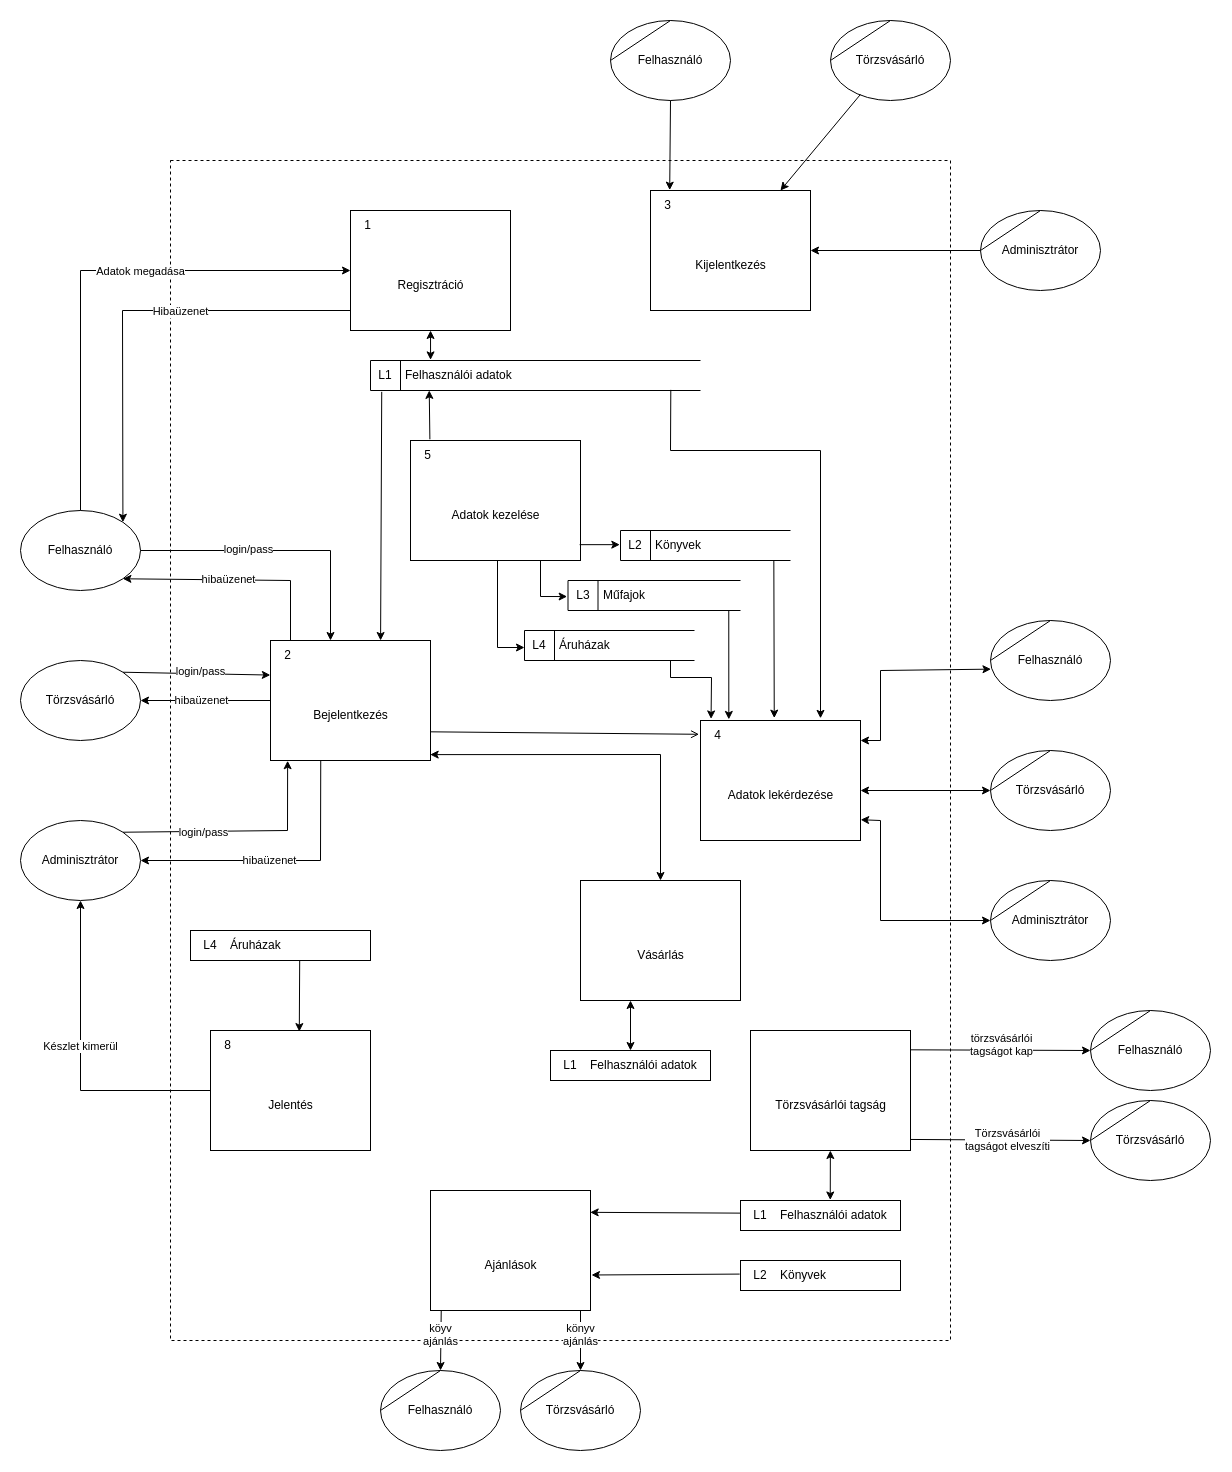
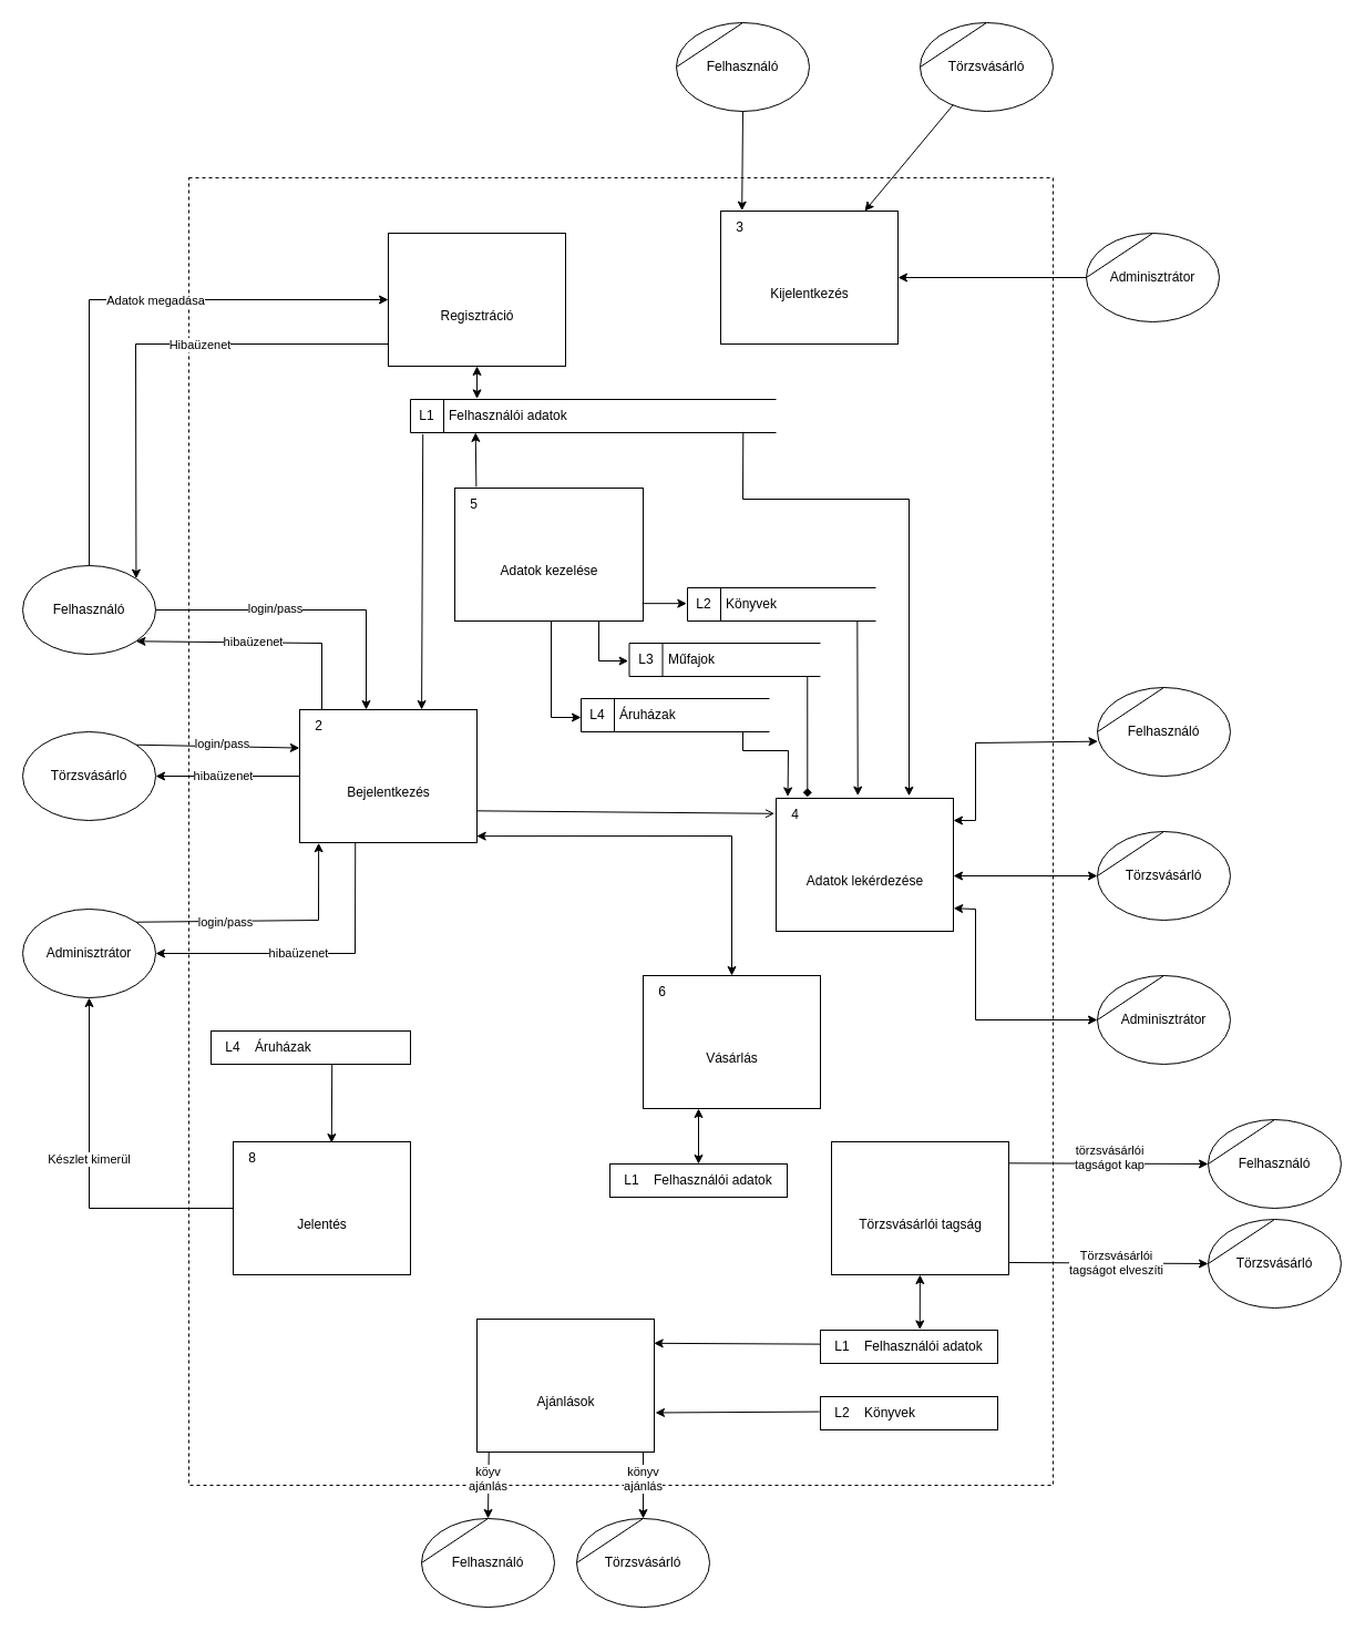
- <mxCell id="47" value="1" style="text;html=1;strokeColor=none;fillColor=none;align=center;verticalAlign=middle;whiteSpace=wrap;rounded=0;movable=0;resizable=0;rotatable=0;cloneable=0;deletable=0;connectable=0;allowArrows=0;pointerEvents=1;" parent="46" vertex="1"><mxGeometry width="35" height="30" as="geometry" /></mxCell>
- <mxCell id="25" value="" style="endArrow=classic;html=1;rounded=0;verticalAlign=bottom;exitX=0.932;exitY=0.996;exitDx=0;exitDy=0;exitPerimeter=0;entryX=0.177;entryY=-0.009;entryDx=0;entryDy=0;entryPerimeter=0;" edge="1" parent="2" source="8" target="14"><mxGeometry width="50" height="50" relative="1" as="geometry"><mxPoint x="400" y="490" as="sourcePoint" /><mxPoint x="520" y="490" as="targetPoint" /></mxGeometry></mxCell>
+ <mxCell id="25" value="" style="endArrow=diamond;html=1;rounded=0;verticalAlign=bottom;exitX=0.932;exitY=0.996;exitDx=0;exitDy=0;exitPerimeter=0;entryX=0.177;entryY=-0.009;entryDx=0;entryDy=0;entryPerimeter=0;" edge="1" parent="2" source="8" target="14"><mxGeometry width="50" height="50" relative="1" as="geometry"><mxPoint x="400" y="490" as="sourcePoint" /><mxPoint x="520" y="490" as="targetPoint" /></mxGeometry></mxCell>
+ <mxCell id="4" value="6" style="text;html=1;strokeColor=none;fillColor=none;align=center;verticalAlign=middle;whiteSpace=wrap;rounded=0;movable=0;resizable=0;rotatable=0;cloneable=0;deletable=0;connectable=0;allowArrows=0;pointerEvents=1;" vertex="1" parent="3"><mxGeometry width="35" height="30" as="geometry" /></mxCell>
